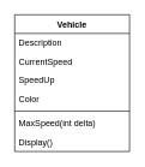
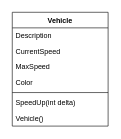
- <mxCell id="5" value="SpeedUp" style="text;align=left;verticalAlign=top;spacingLeft=4;spacingRight=4;overflow=hidden;rotatable=0;points=[[0,0.5],[1,0.5]];portConstraint=eastwest;rounded=0;shadow=0;html=0;" parent="2" vertex="1"><mxGeometry y="78" width="160" height="26" as="geometry" /></mxCell>
+ <mxCell id="5" value="MaxSpeed" style="text;align=left;verticalAlign=top;spacingLeft=4;spacingRight=4;overflow=hidden;rotatable=0;points=[[0,0.5],[1,0.5]];portConstraint=eastwest;rounded=0;shadow=0;html=0;" parent="2" vertex="1"><mxGeometry y="78" width="160" height="26" as="geometry" /></mxCell>
- <mxCell id="8" value="MaxSpeed(int delta)" style="text;align=left;verticalAlign=top;spacingLeft=4;spacingRight=4;overflow=hidden;rotatable=0;points=[[0,0.5],[1,0.5]];portConstraint=eastwest;" parent="2" vertex="1"><mxGeometry y="138" width="160" height="26" as="geometry" /></mxCell>
+ <mxCell id="8" value="SpeedUp(int delta)" style="text;align=left;verticalAlign=top;spacingLeft=4;spacingRight=4;overflow=hidden;rotatable=0;points=[[0,0.5],[1,0.5]];portConstraint=eastwest;" parent="2" vertex="1"><mxGeometry y="138" width="160" height="26" as="geometry" /></mxCell>
- <mxCell id="9" value="Display()" style="text;align=left;verticalAlign=top;spacingLeft=4;spacingRight=4;overflow=hidden;rotatable=0;points=[[0,0.5],[1,0.5]];portConstraint=eastwest;" vertex="1" parent="2"><mxGeometry y="164" width="160" height="26" as="geometry" /></mxCell>
+ <mxCell id="9" value="Vehicle()" style="text;align=left;verticalAlign=top;spacingLeft=4;spacingRight=4;overflow=hidden;rotatable=0;points=[[0,0.5],[1,0.5]];portConstraint=eastwest;" vertex="1" parent="2"><mxGeometry y="164" width="160" height="26" as="geometry" /></mxCell>
